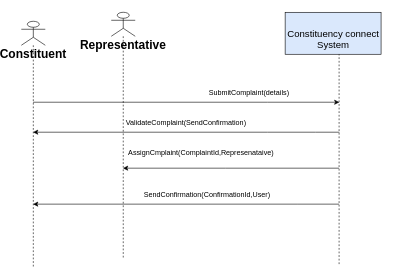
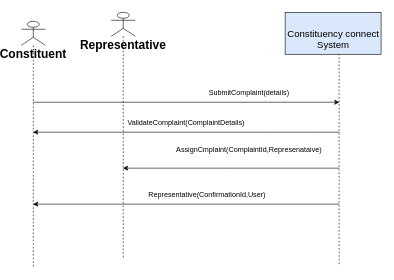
- <mxCell id="8" value="ValidateComplaint(SendConfirmation)" style="text;html=1;strokeColor=none;fillColor=none;align=center;verticalAlign=middle;whiteSpace=wrap;rounded=0;" parent="1" vertex="1"><mxGeometry x="190" y="190" width="210" height="30" as="geometry" /></mxCell>
+ <mxCell id="8" value="ValidateComplaint(ComplaintDetails)" style="text;html=1;strokeColor=none;fillColor=none;align=center;verticalAlign=middle;whiteSpace=wrap;rounded=0;" parent="1" vertex="1"><mxGeometry x="190" y="190" width="210" height="30" as="geometry" /></mxCell>
- <mxCell id="11" value="AssignCmplaint(ComplaintId,Represenataive)" style="text;html=1;strokeColor=none;fillColor=none;align=center;verticalAlign=middle;whiteSpace=wrap;rounded=0;" parent="1" vertex="1"><mxGeometry x="210" y="240" width="220" height="30" as="geometry" /></mxCell>
+ <mxCell id="11" value="AssignCmplaint(ComplaintId,Represenataive)" style="text;html=1;strokeColor=none;fillColor=none;align=center;verticalAlign=middle;whiteSpace=wrap;rounded=0;" parent="1" vertex="1"><mxGeometry x="290" y="235" width="220" height="30" as="geometry" /></mxCell>
- <mxCell id="12" value="SendConfirmation(ConfirmationId,User)" style="text;html=1;strokeColor=none;fillColor=none;align=center;verticalAlign=middle;whiteSpace=wrap;rounded=0;" parent="1" vertex="1"><mxGeometry x="200" y="310" width="260" height="30" as="geometry" /></mxCell>
+ <mxCell id="12" value="Representative(ConfirmationId,User)" style="text;html=1;strokeColor=none;fillColor=none;align=center;verticalAlign=middle;whiteSpace=wrap;rounded=0;" parent="1" vertex="1"><mxGeometry x="200" y="310" width="260" height="30" as="geometry" /></mxCell>
